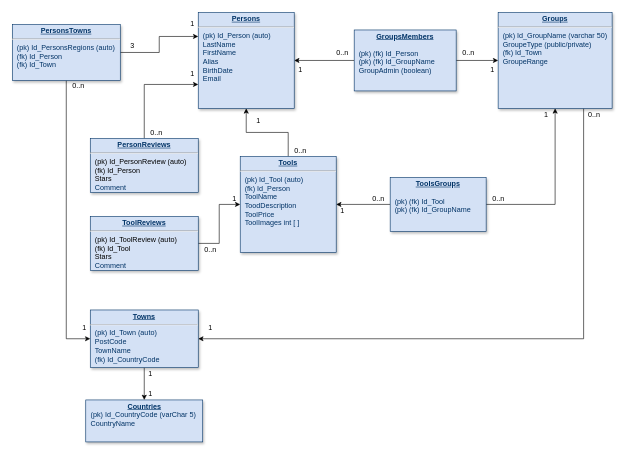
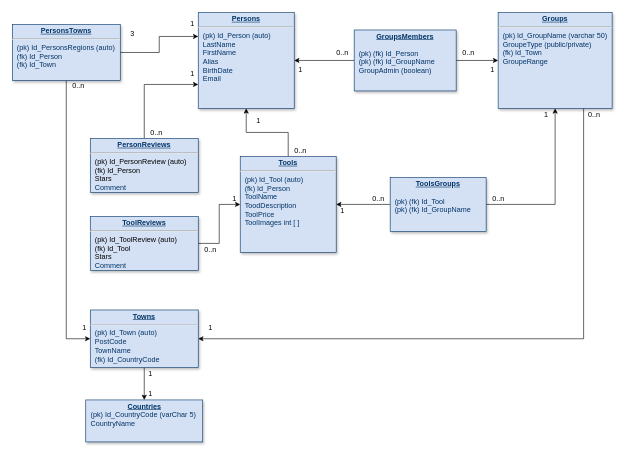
- <mxCell id="37" value="3" style="text;html=1;align=center;verticalAlign=middle;resizable=0;points=[];autosize=1;" parent="1" vertex="1"><mxGeometry x="210" y="66" width="20" height="20" as="geometry" /></mxCell>
+ <mxCell id="37" value="3" style="text;html=1;align=center;verticalAlign=middle;resizable=0;points=[];autosize=1;" parent="1" vertex="1"><mxGeometry x="210" y="46" width="20" height="20" as="geometry" /></mxCell>
